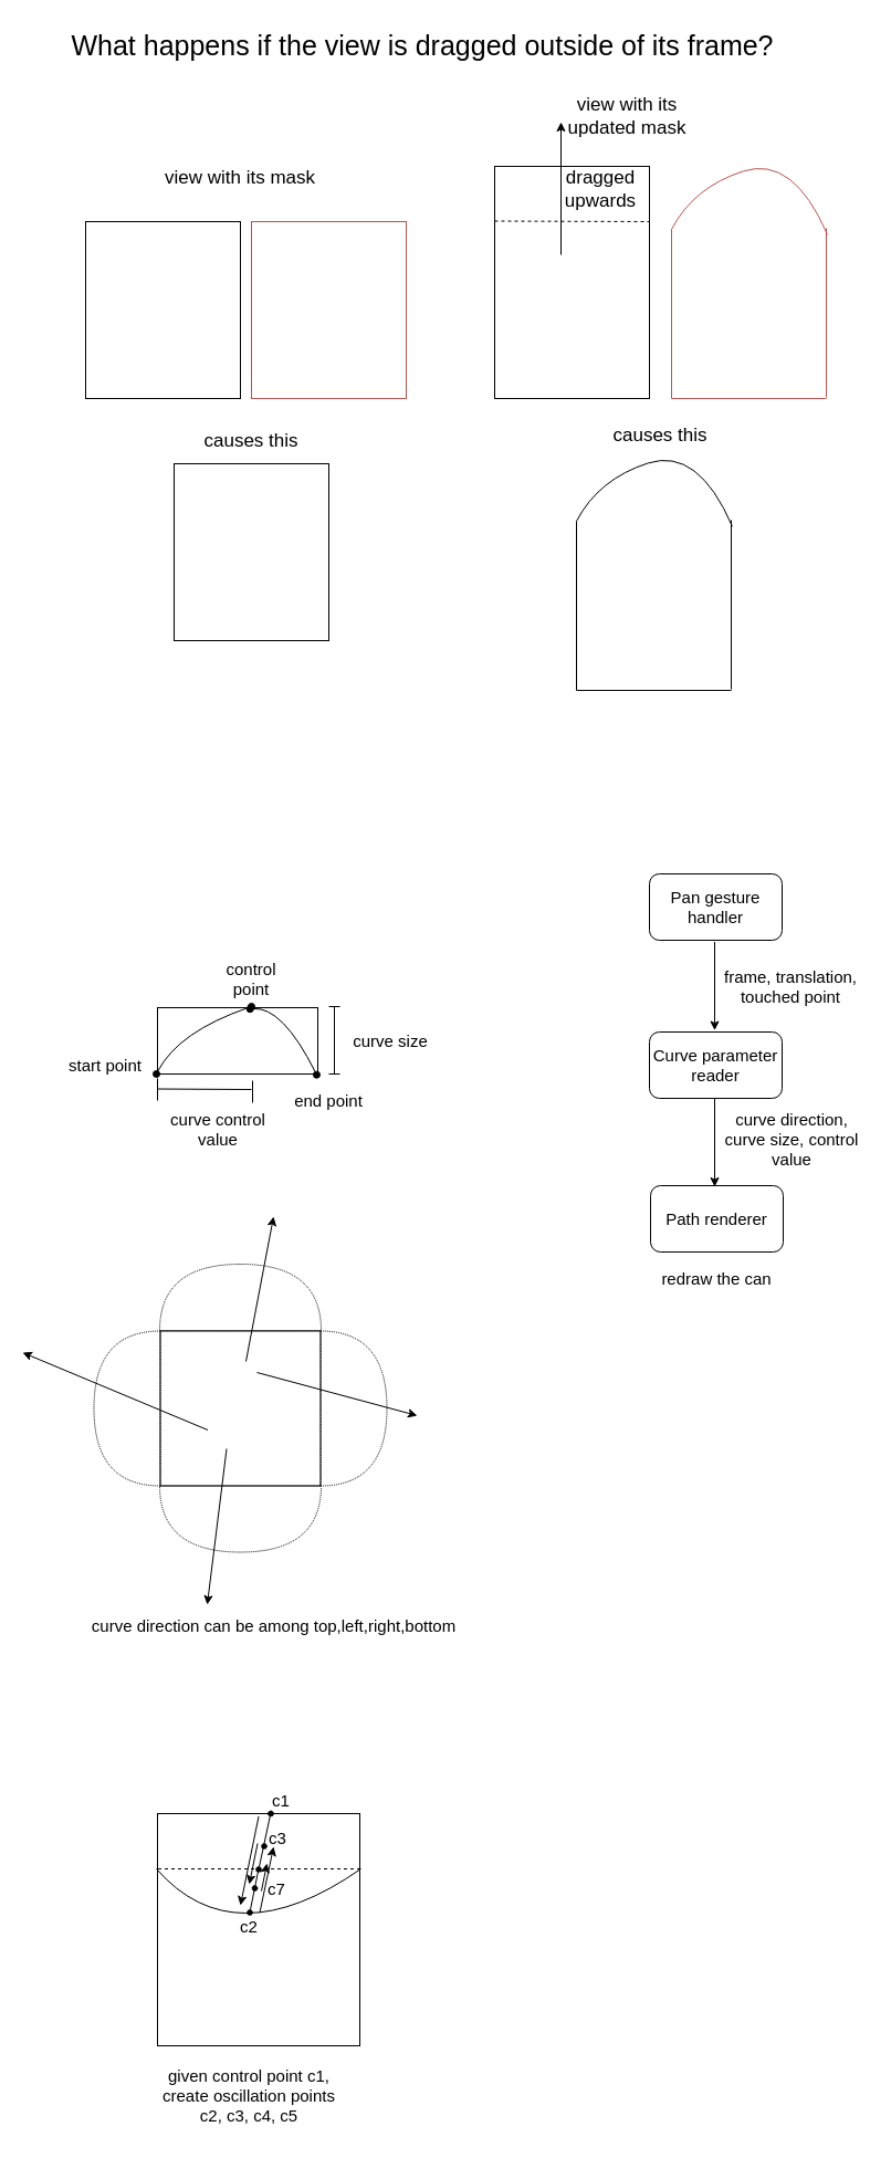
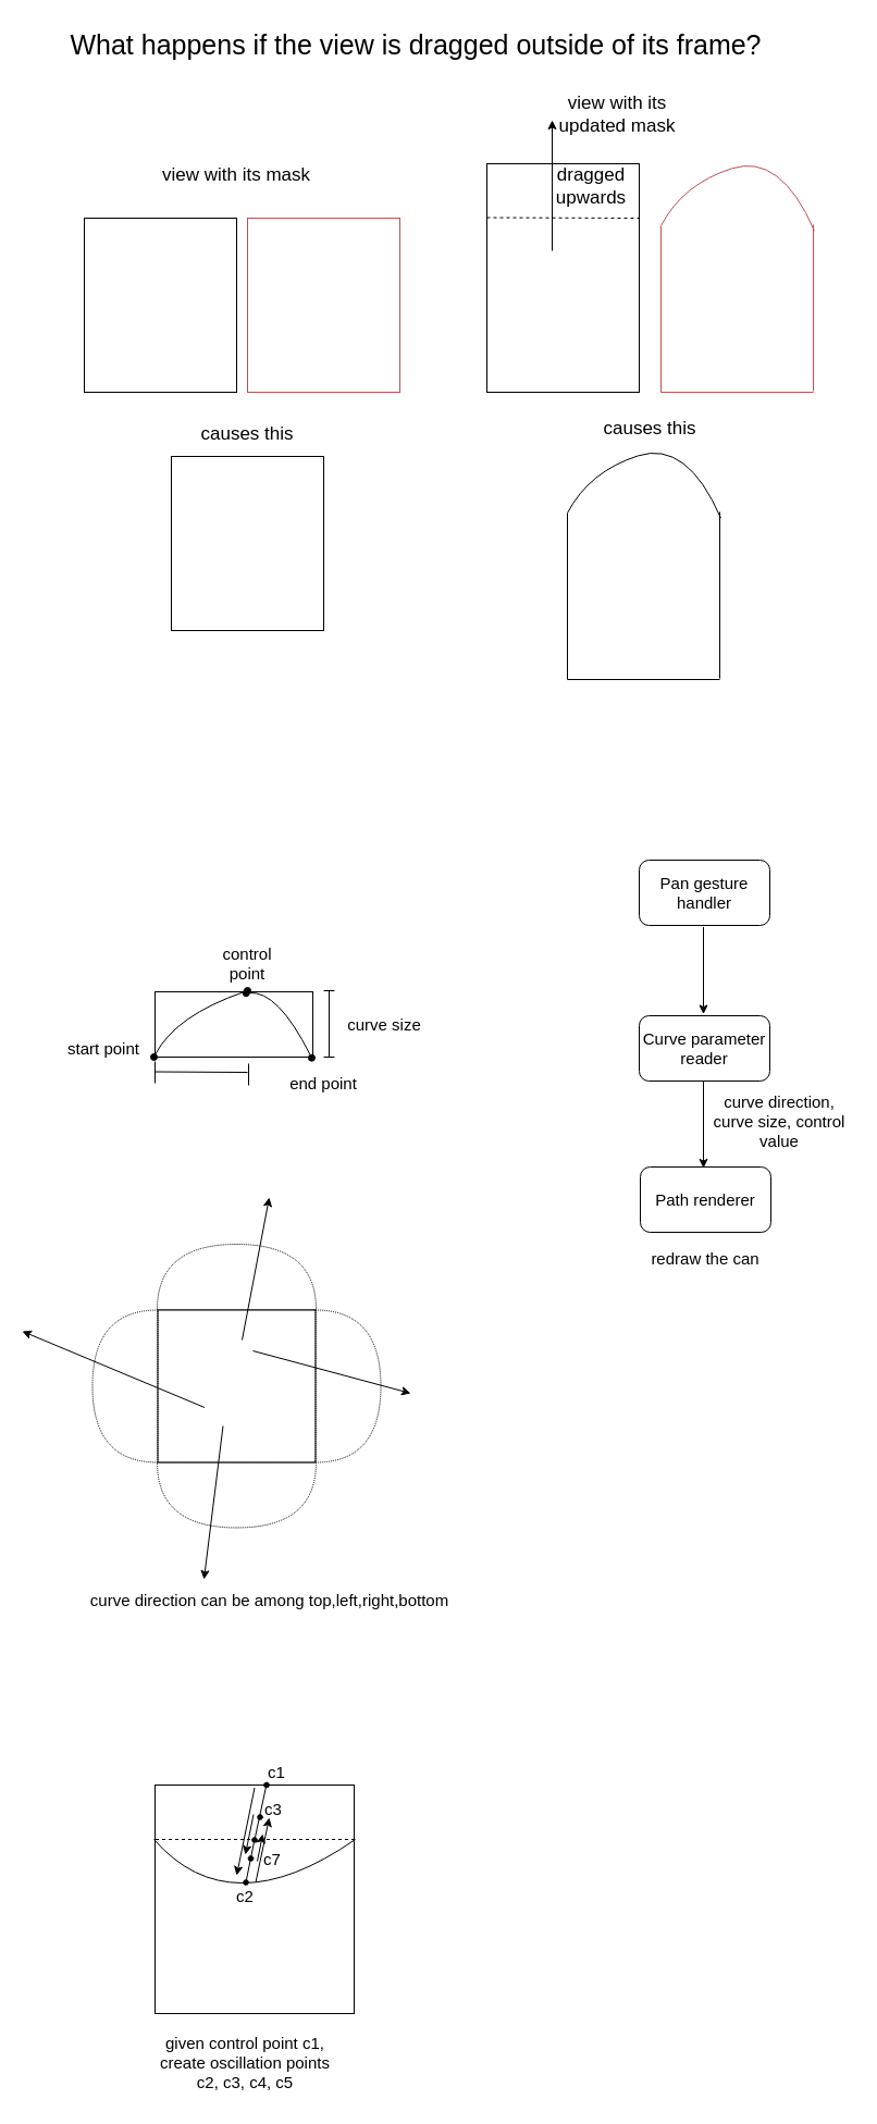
- <mxCell id="43" value="frame, translation, touched point" style="text;html=1;strokeColor=none;fillColor=none;align=center;verticalAlign=middle;whiteSpace=wrap;rounded=0;fontSize=15;" vertex="1" parent="1"><mxGeometry x="647" y="881.5" width="136" height="20" as="geometry" /></mxCell>
- <mxCell id="31" value="curve control value" style="text;html=1;strokeColor=none;fillColor=none;align=center;verticalAlign=middle;whiteSpace=wrap;rounded=0;fontSize=15;" vertex="1" parent="1"><mxGeometry x="142" y="1001" width="110" height="40" as="geometry" /></mxCell>
